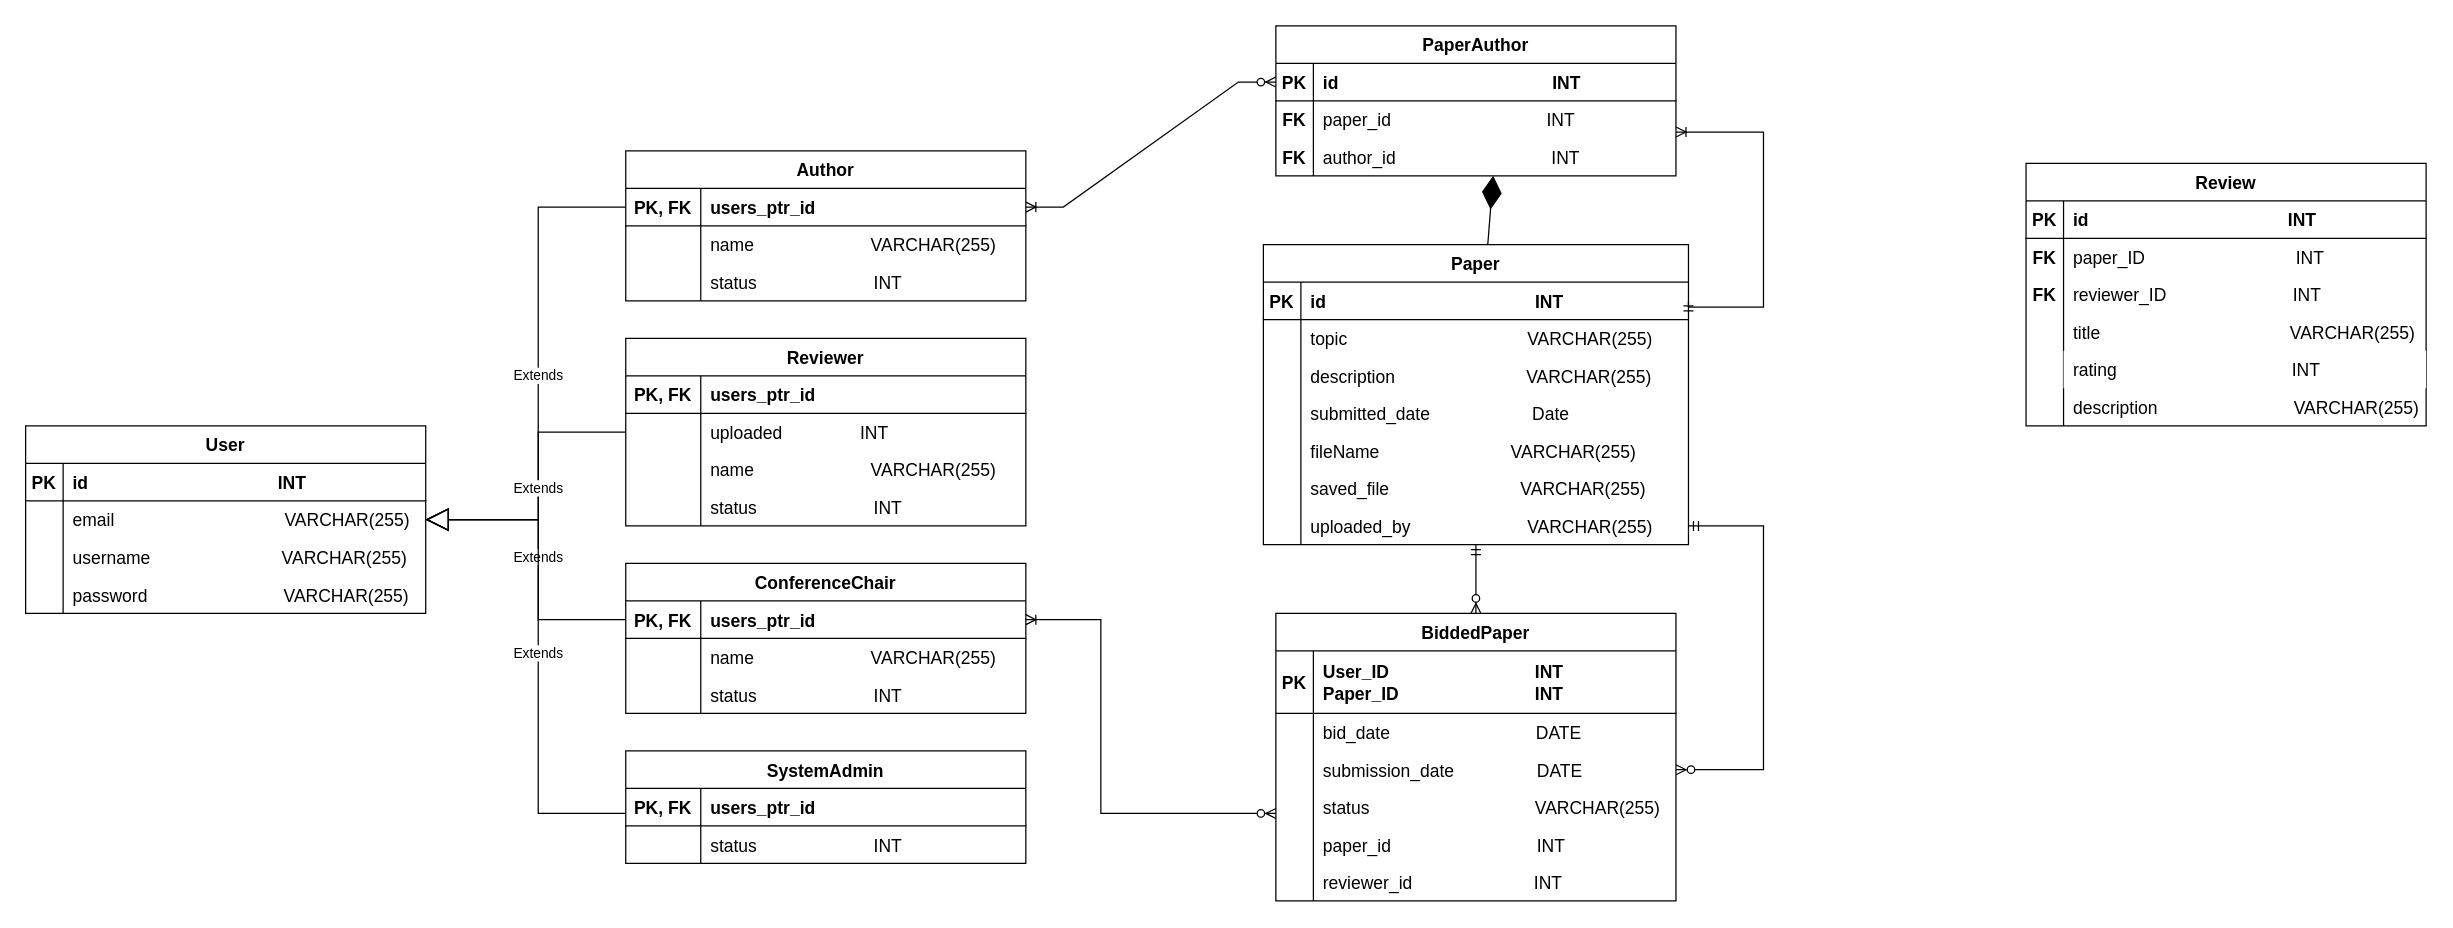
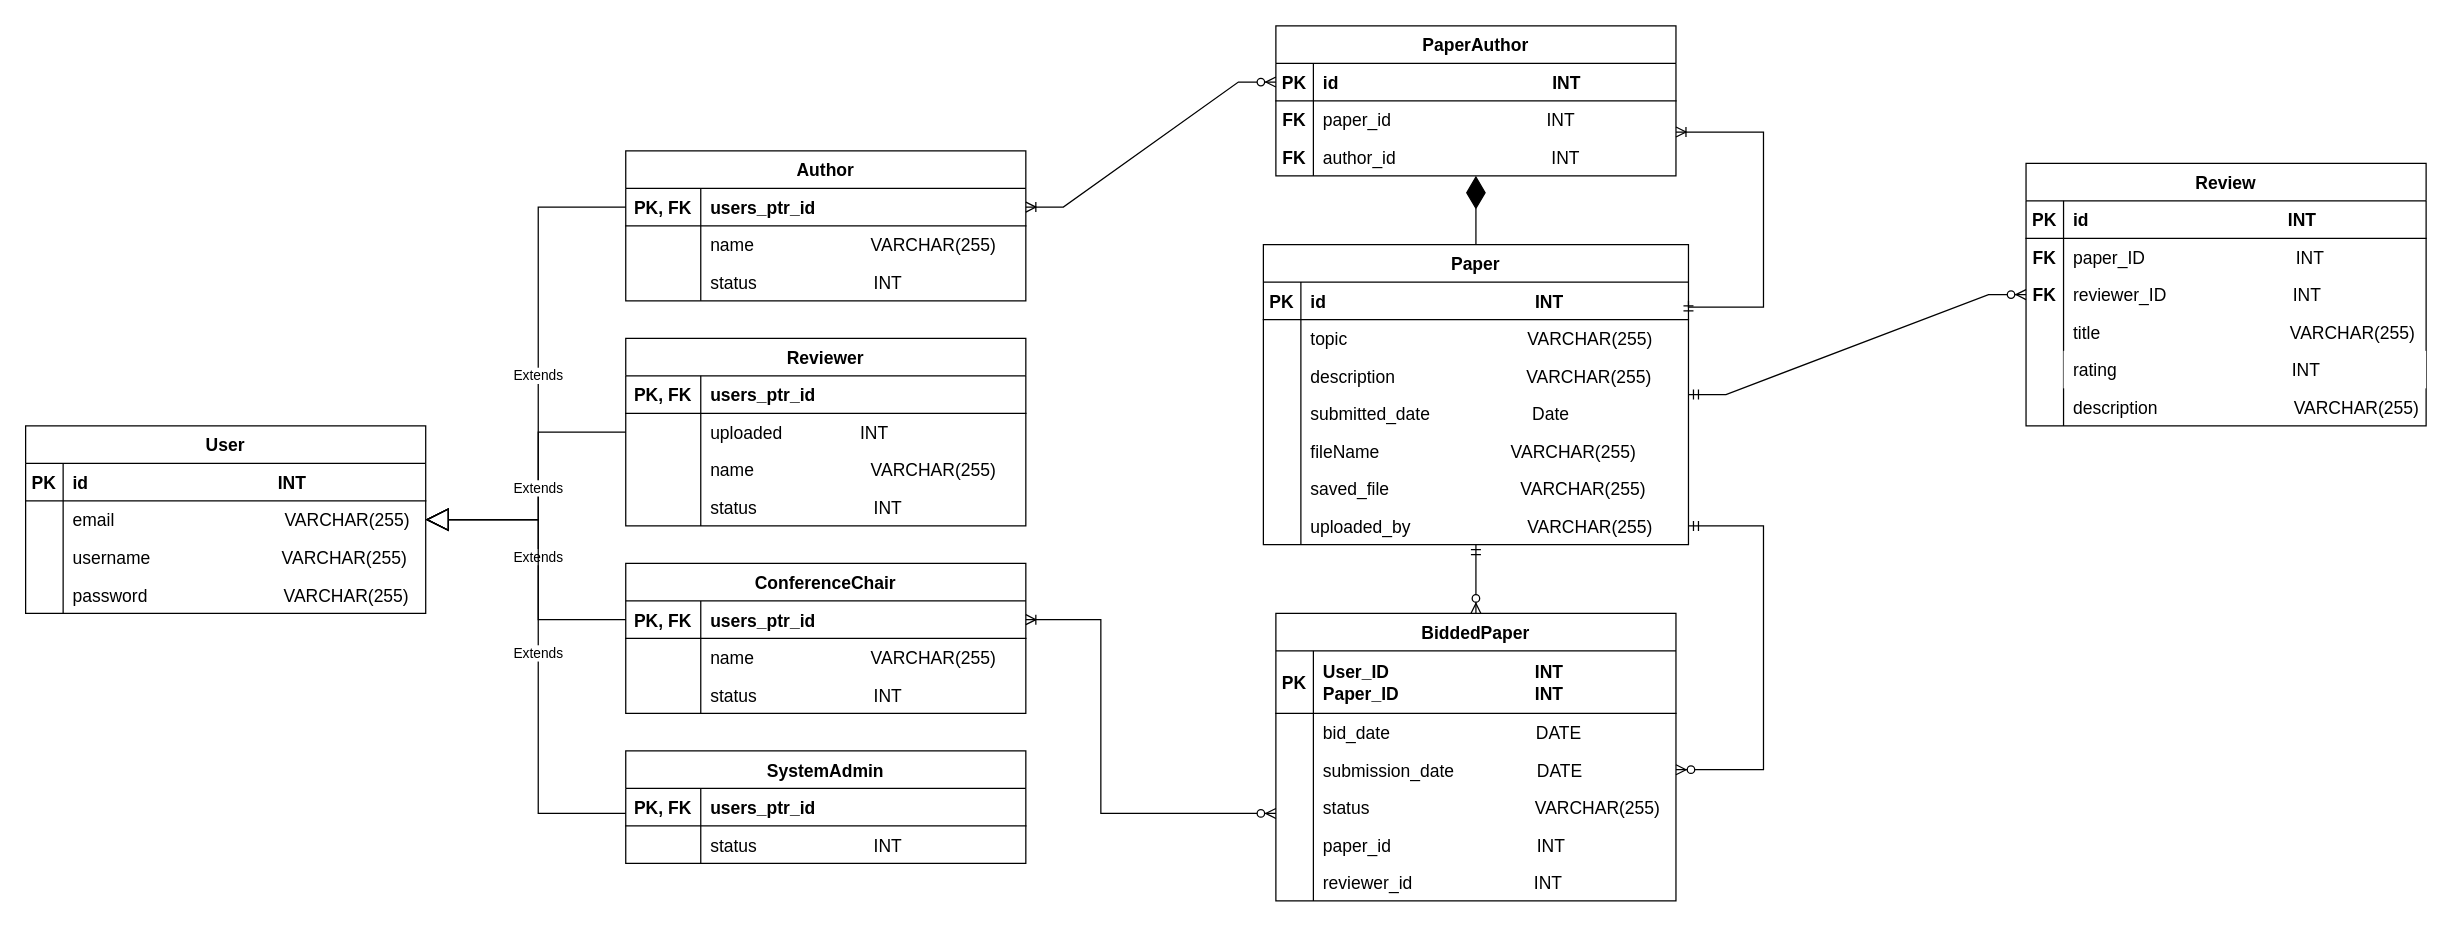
- <mxCell id="130" value="" style="endArrow=diamondThin;endFill=1;endSize=24;html=1;rounded=0;" edge="1" parent="1" source="55" target="105"><mxGeometry width="160" relative="1" as="geometry"><mxPoint x="1040" y="260" as="sourcePoint" /><mxPoint x="1200" y="260" as="targetPoint" /></mxGeometry></mxCell>
+ <mxCell id="130" value="" style="endArrow=diamondThin;endFill=1;endSize=24;html=1;rounded=0;" edge="1" parent="1" source="55" target="96"><mxGeometry width="160" relative="1" as="geometry"><mxPoint x="1040" y="260" as="sourcePoint" /><mxPoint x="1200" y="260" as="targetPoint" /></mxGeometry></mxCell>
+ <mxCell id="132" value="" style="edgeStyle=entityRelationEdgeStyle;fontSize=12;html=1;endArrow=ERzeroToMany;startArrow=ERmandOne;rounded=0;" edge="1" parent="1" source="55" target="106"><mxGeometry width="100" height="100" relative="1" as="geometry"><mxPoint x="1400" y="510" as="sourcePoint" /><mxPoint x="1500" y="410" as="targetPoint" /></mxGeometry></mxCell>
